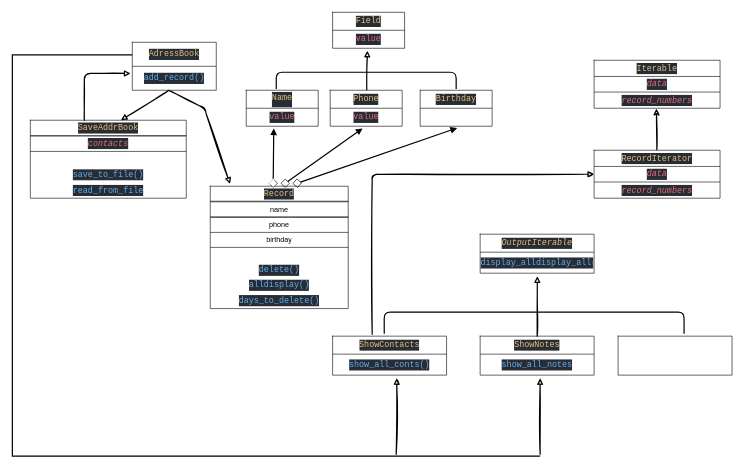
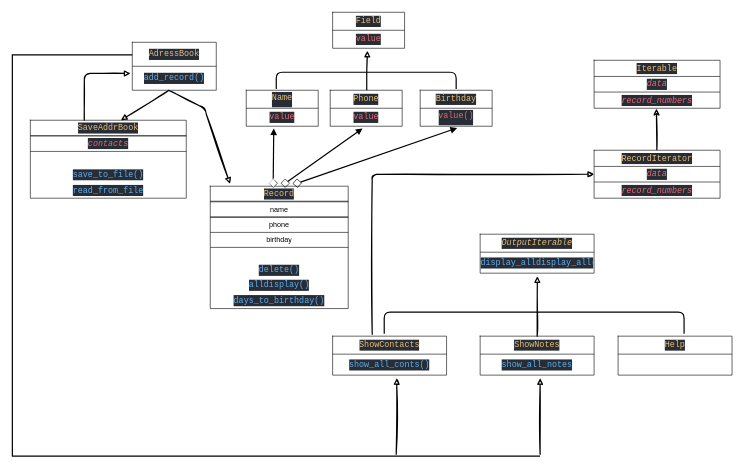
+ <mxCell id="27" value="&lt;div style=&quot;color: rgb(171 , 178 , 191) ; background-color: rgb(40 , 44 , 52) ; font-family: &amp;#34;consolas&amp;#34; , &amp;#34;courier new&amp;#34; , monospace ; font-size: 14px ; line-height: 19px&quot;&gt;&lt;div style=&quot;font-family: &amp;#34;consolas&amp;#34; , &amp;#34;courier new&amp;#34; , monospace ; line-height: 19px&quot;&gt;&lt;span style=&quot;color: #e06c75&quot;&gt;value()&lt;/span&gt;&lt;/div&gt;&lt;div style=&quot;font-family: &amp;#34;consolas&amp;#34; , &amp;#34;courier new&amp;#34; , monospace ; line-height: 19px&quot;&gt;&lt;span style=&quot;color: #e06c75&quot;&gt;&lt;br&gt;&lt;/span&gt;&lt;/div&gt;&lt;/div&gt;" style="shape=partialRectangle;html=1;whiteSpace=wrap;connectable=0;overflow=hidden;fillColor=none;top=0;left=0;bottom=0;right=0;pointerEvents=1;" vertex="1" parent="26"><mxGeometry width="120" height="30" as="geometry"><mxRectangle width="120" height="30" as="alternateBounds" /></mxGeometry></mxCell>
- <mxCell id="51" value="&lt;div style=&quot;color: rgb(171 , 178 , 191) ; background-color: rgb(40 , 44 , 52) ; font-family: &amp;#34;consolas&amp;#34; , &amp;#34;courier new&amp;#34; , monospace ; font-size: 14px ; line-height: 19px&quot;&gt;&lt;span style=&quot;color: #61afef&quot;&gt;days_to_delete()&lt;/span&gt;&lt;/div&gt;" style="shape=partialRectangle;html=1;whiteSpace=wrap;connectable=0;overflow=hidden;fillColor=none;top=0;left=0;bottom=0;right=0;pointerEvents=1;" vertex="1" parent="50"><mxGeometry width="230" height="26" as="geometry"><mxRectangle width="230" height="26" as="alternateBounds" /></mxGeometry></mxCell>
+ <mxCell id="51" value="&lt;div style=&quot;color: rgb(171 , 178 , 191) ; background-color: rgb(40 , 44 , 52) ; font-family: &amp;#34;consolas&amp;#34; , &amp;#34;courier new&amp;#34; , monospace ; font-size: 14px ; line-height: 19px&quot;&gt;&lt;span style=&quot;color: #61afef&quot;&gt;days_to_birthday()&lt;/span&gt;&lt;/div&gt;" style="shape=partialRectangle;html=1;whiteSpace=wrap;connectable=0;overflow=hidden;fillColor=none;top=0;left=0;bottom=0;right=0;pointerEvents=1;" vertex="1" parent="50"><mxGeometry width="230" height="26" as="geometry"><mxRectangle width="230" height="26" as="alternateBounds" /></mxGeometry></mxCell>
+ <mxCell id="87" value="&lt;div style=&quot;color: rgb(171 , 178 , 191) ; background-color: rgb(40 , 44 , 52) ; font-family: &amp;#34;consolas&amp;#34; , &amp;#34;courier new&amp;#34; , monospace ; font-size: 14px ; line-height: 19px&quot;&gt;&lt;div style=&quot;font-family: &amp;#34;consolas&amp;#34; , &amp;#34;courier new&amp;#34; , monospace ; line-height: 19px&quot;&gt;&lt;span style=&quot;color: #e5c07b&quot;&gt;Help&lt;/span&gt;&lt;/div&gt;&lt;/div&gt;" style="shape=partialRectangle;html=1;whiteSpace=wrap;connectable=0;overflow=hidden;fillColor=none;top=0;left=0;bottom=0;right=0;pointerEvents=1;fontColor=#FF3333;" vertex="1" parent="86"><mxGeometry width="190" height="30" as="geometry"><mxRectangle width="190" height="30" as="alternateBounds" /></mxGeometry></mxCell>
